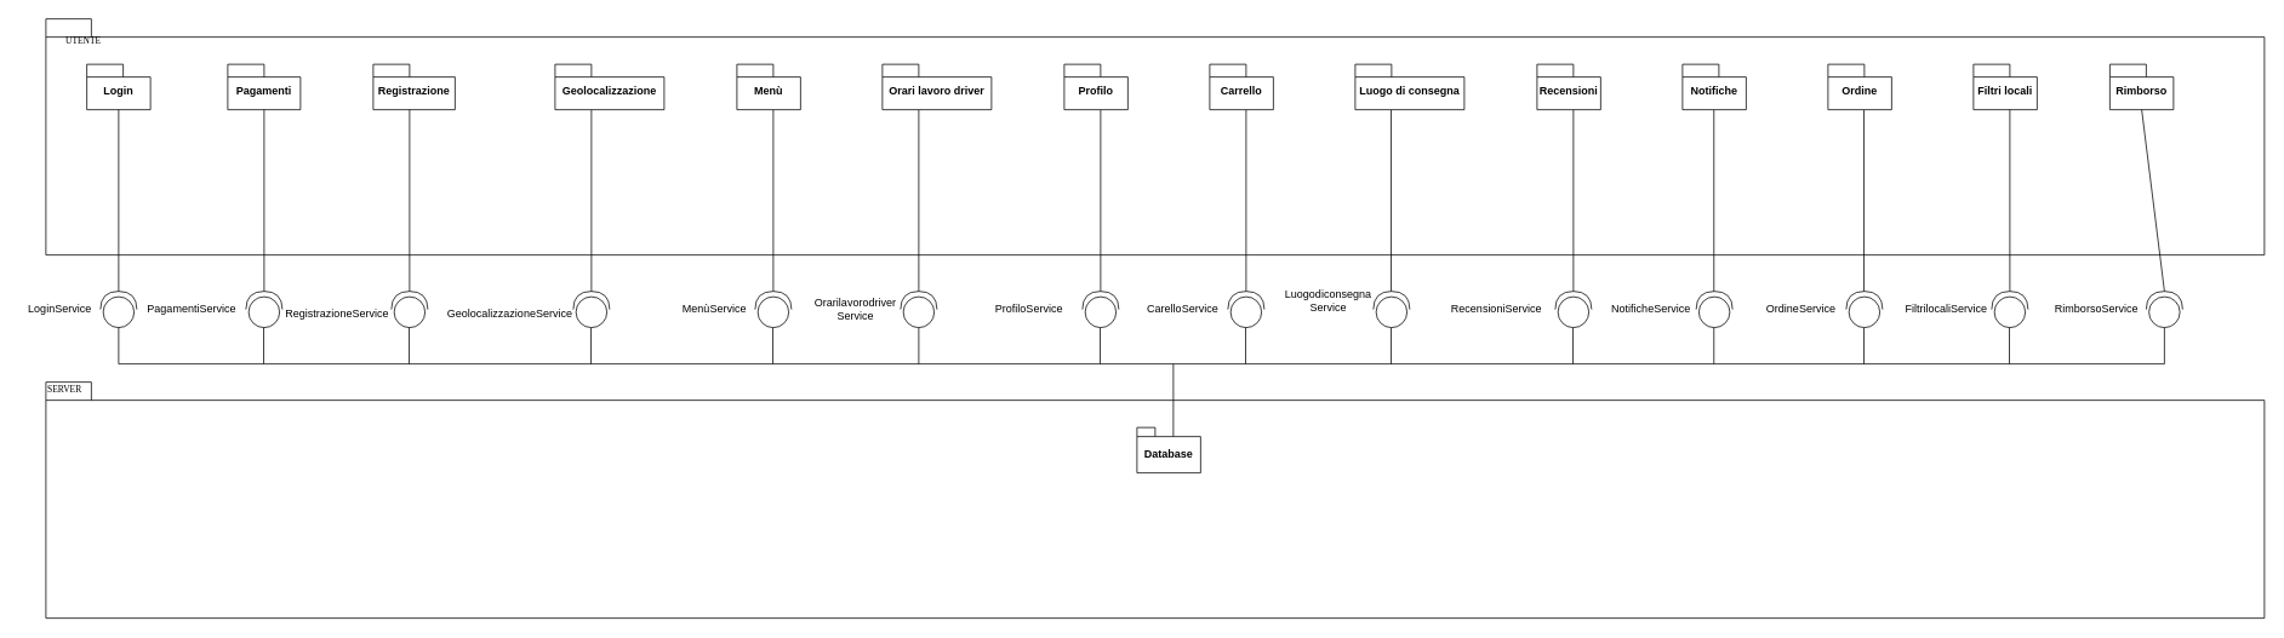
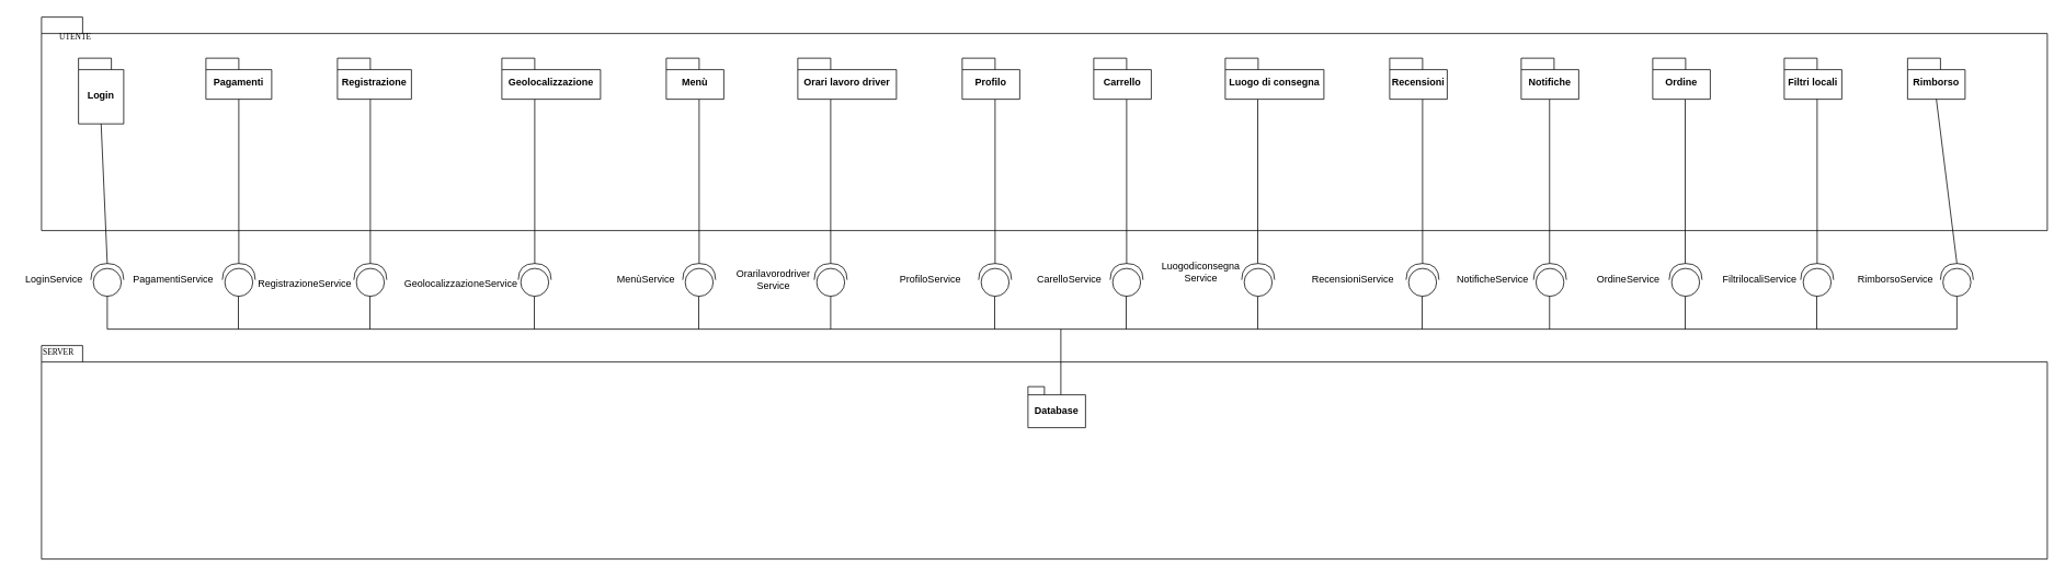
- <mxCell id="7" value="Login" style="shape=folder;fontStyle=1;spacingTop=10;tabWidth=40;tabHeight=14;tabPosition=left;html=1;whiteSpace=wrap;" parent="1" vertex="1"><mxGeometry x="95" y="70" width="70" height="50" as="geometry" /></mxCell>
+ <mxCell id="7" value="Login" style="shape=folder;fontStyle=1;spacingTop=10;tabWidth=40;tabHeight=14;tabPosition=left;html=1;whiteSpace=wrap;" parent="1" vertex="1"><mxGeometry x="95" y="70" width="55" height="80" as="geometry" /></mxCell>
